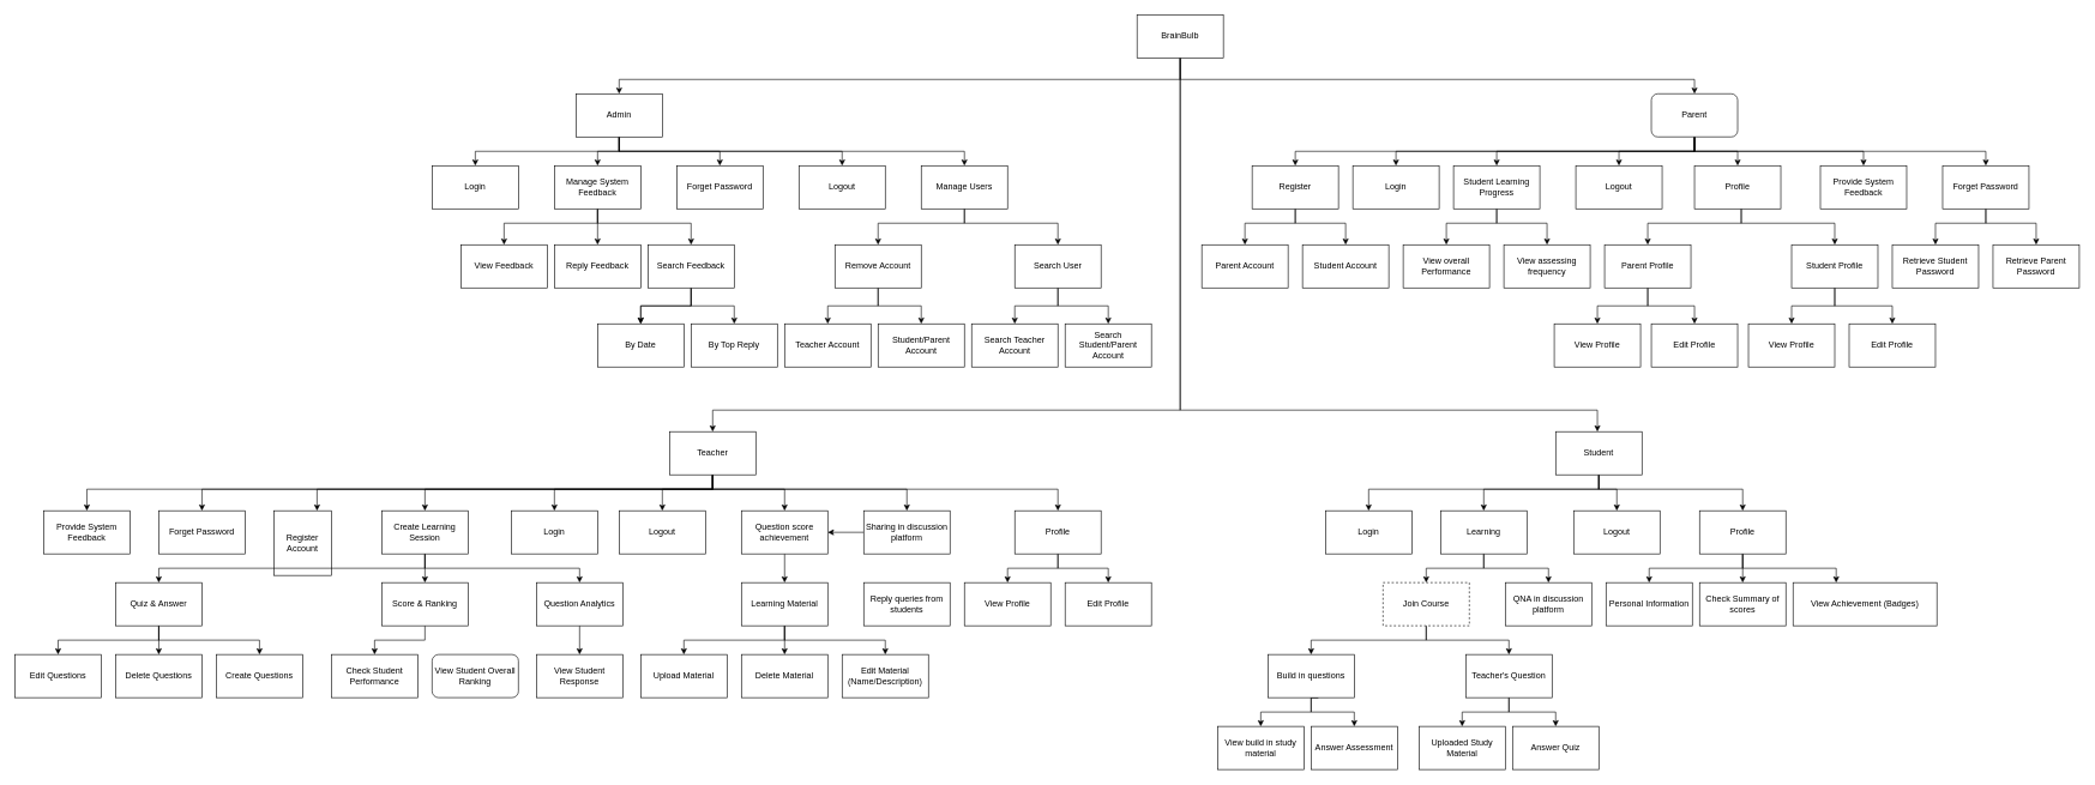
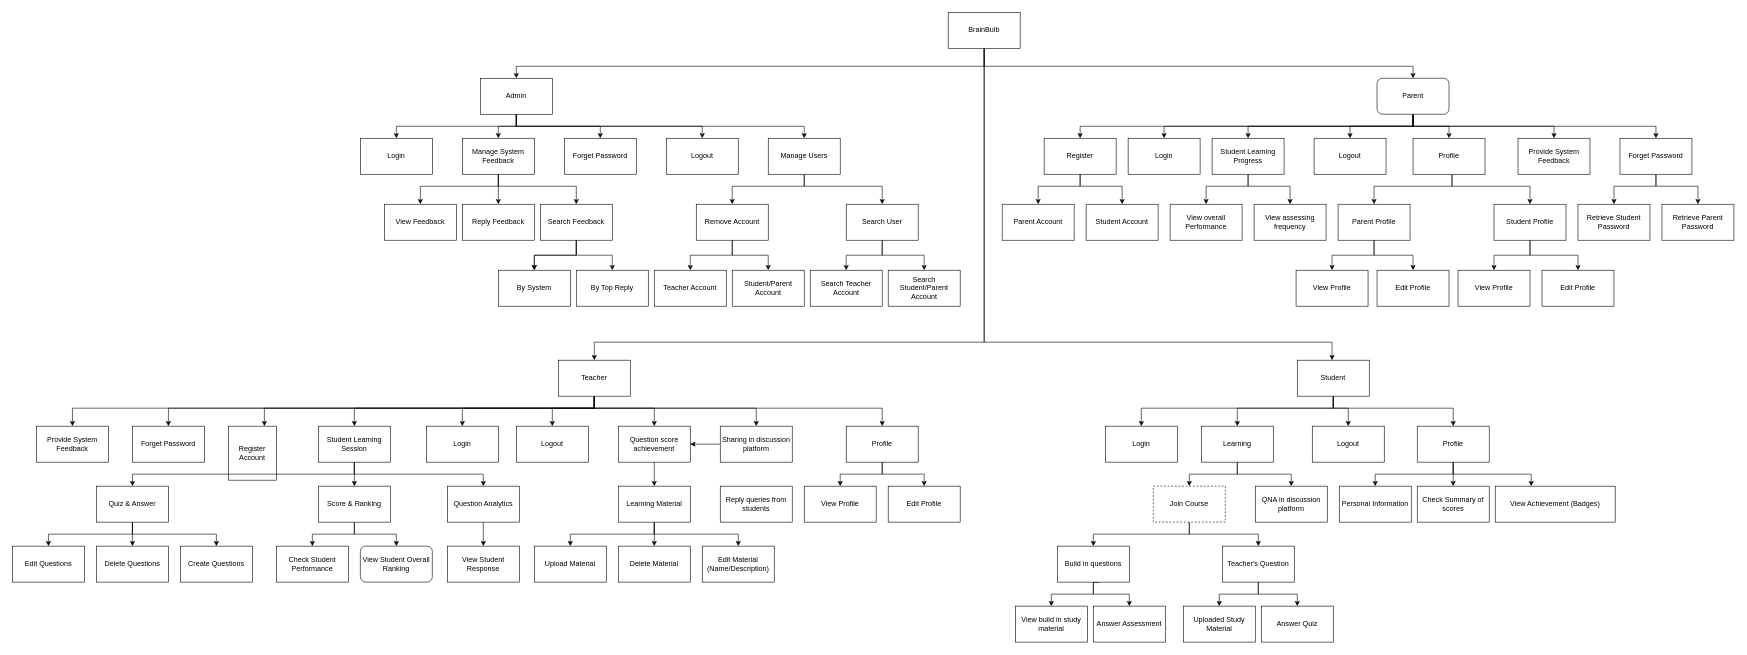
- <mxCell id="47" value="By Date" style="whiteSpace=wrap;html=1;rounded=0;" parent="1" vertex="1"><mxGeometry x="830" y="450" width="120" height="60" as="geometry" /></mxCell>
+ <mxCell id="47" value="By System" style="whiteSpace=wrap;html=1;rounded=0;" parent="1" vertex="1"><mxGeometry x="830" y="450" width="120" height="60" as="geometry" /></mxCell>
- <mxCell id="69" value="Create Learning Session" style="rounded=0;whiteSpace=wrap;html=1;" parent="1" vertex="1"><mxGeometry x="530" y="710" width="120" height="60" as="geometry" /></mxCell>
+ <mxCell id="69" value="Student Learning Session" style="rounded=0;whiteSpace=wrap;html=1;" parent="1" vertex="1"><mxGeometry x="530" y="710" width="120" height="60" as="geometry" /></mxCell>
+ <mxCell id="78" style="edgeStyle=orthogonalEdgeStyle;rounded=0;orthogonalLoop=1;jettySize=auto;html=1;" parent="1" source="79" target="81" edge="1"><mxGeometry relative="1" as="geometry"><mxPoint x="670" y="920" as="targetPoint" /></mxGeometry></mxCell>
